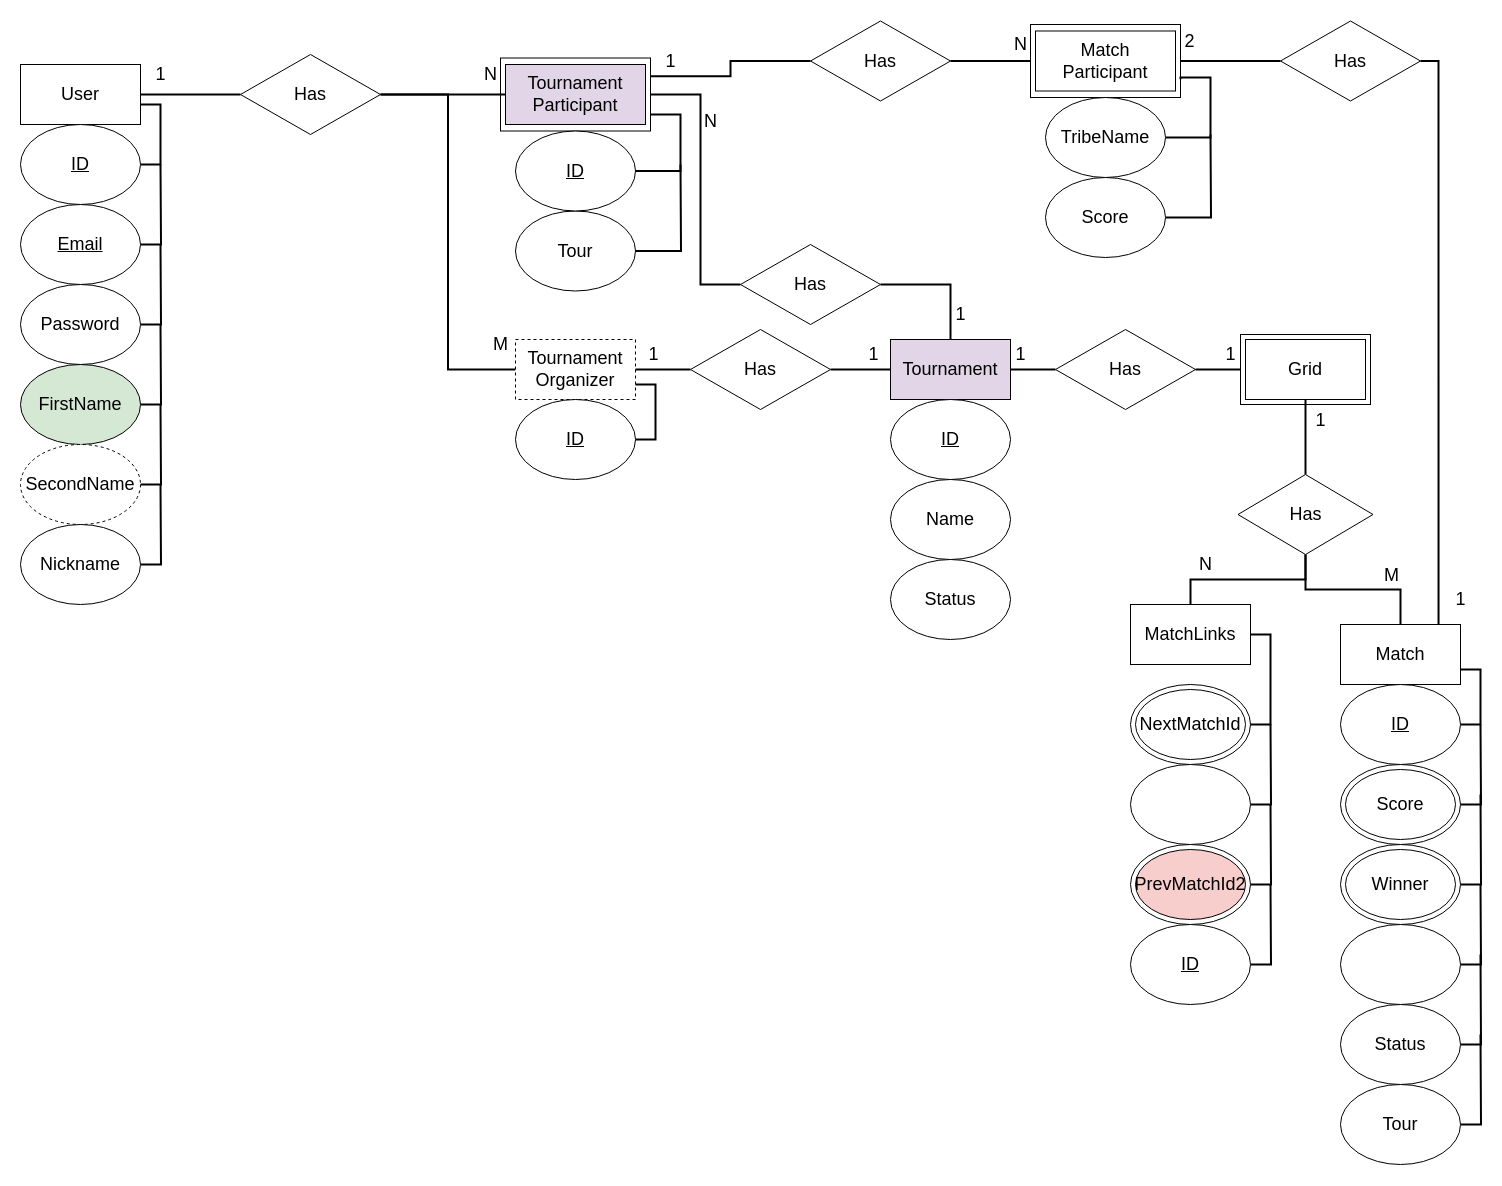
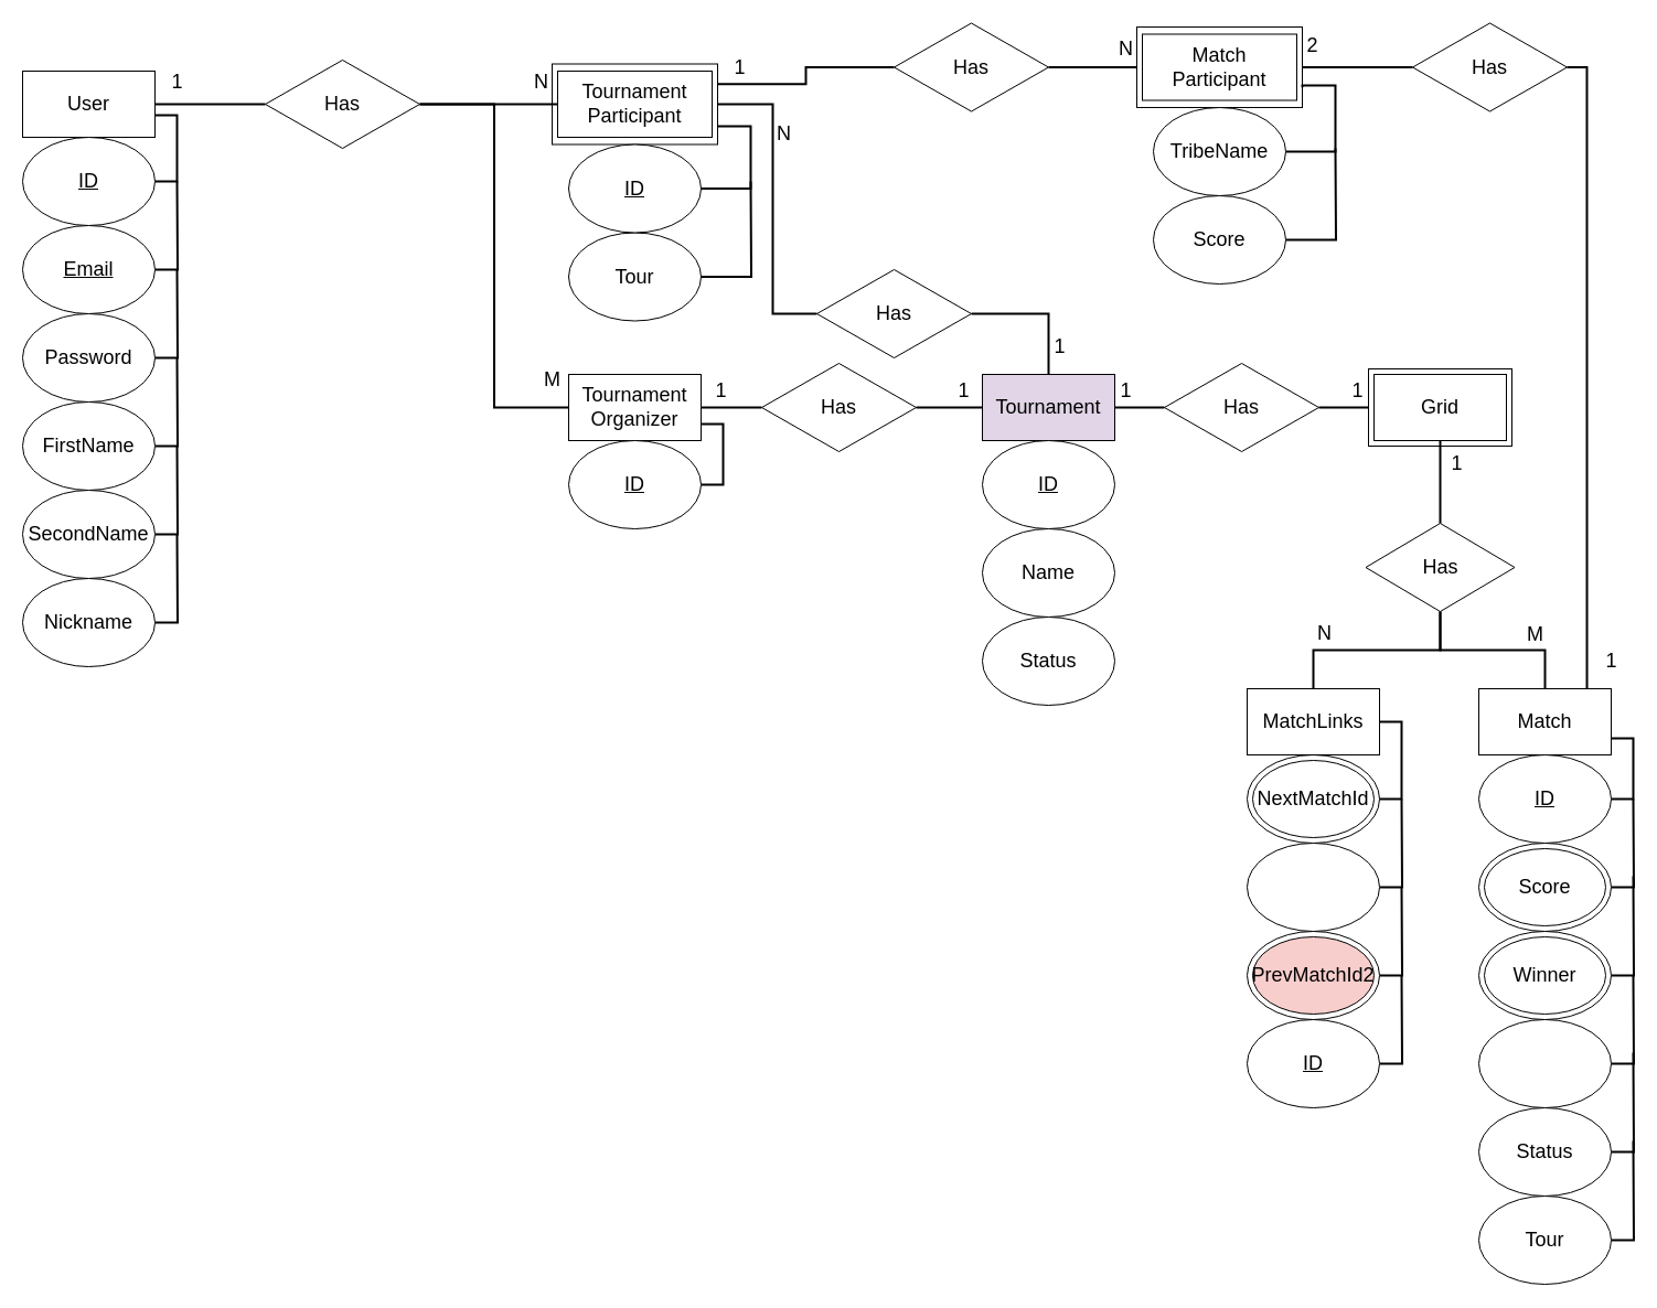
- <mxCell id="53" value="&lt;font style=&quot;font-size: 18px&quot;&gt;Tournament&lt;br&gt;Participant&lt;/font&gt;" style="rounded=0;whiteSpace=wrap;html=1;fillColor=#e1d5e7;" parent="1" vertex="1"><mxGeometry x="505" y="64" width="140" height="60" as="geometry" /></mxCell>
+ <mxCell id="53" value="&lt;font style=&quot;font-size: 18px&quot;&gt;Tournament&lt;br&gt;Participant&lt;/font&gt;" style="rounded=0;whiteSpace=wrap;html=1;" parent="1" vertex="1"><mxGeometry x="505" y="64" width="140" height="60" as="geometry" /></mxCell>
- <mxCell id="59" value="&lt;font style=&quot;font-size: 18px&quot;&gt;Tournament Organizer&lt;/font&gt;" style="rounded=0;whiteSpace=wrap;html=1;dashed=1;" parent="1" vertex="1"><mxGeometry x="515" y="339" width="120" height="60" as="geometry" /></mxCell>
+ <mxCell id="59" value="&lt;font style=&quot;font-size: 18px&quot;&gt;Tournament Organizer&lt;/font&gt;" style="rounded=0;whiteSpace=wrap;html=1;" parent="1" vertex="1"><mxGeometry x="515" y="339" width="120" height="60" as="geometry" /></mxCell>
- <mxCell id="15" value="&lt;font style=&quot;font-size: 18px&quot;&gt;FirstName&lt;/font&gt;" style="ellipse;whiteSpace=wrap;html=1;fillColor=#d5e8d4;" parent="1" vertex="1"><mxGeometry x="20" y="364" width="120" height="80" as="geometry" /></mxCell>
+ <mxCell id="15" value="&lt;font style=&quot;font-size: 18px&quot;&gt;FirstName&lt;/font&gt;" style="ellipse;whiteSpace=wrap;html=1;" parent="1" vertex="1"><mxGeometry x="20" y="364" width="120" height="80" as="geometry" /></mxCell>
- <mxCell id="17" value="&lt;font style=&quot;font-size: 18px&quot;&gt;SecondName&lt;/font&gt;" style="ellipse;whiteSpace=wrap;html=1;dashed=1;" parent="1" vertex="1"><mxGeometry x="20" y="444" width="120" height="80" as="geometry" /></mxCell>
+ <mxCell id="17" value="&lt;font style=&quot;font-size: 18px&quot;&gt;SecondName&lt;/font&gt;" style="ellipse;whiteSpace=wrap;html=1;" parent="1" vertex="1"><mxGeometry x="20" y="444" width="120" height="80" as="geometry" /></mxCell>
- <mxCell id="43" value="&lt;font style=&quot;font-size: 18px&quot;&gt;MatchLinks&lt;/font&gt;" style="rounded=0;whiteSpace=wrap;html=1;" parent="1" vertex="1"><mxGeometry x="1130" y="604" width="120" height="60" as="geometry" /></mxCell>
+ <mxCell id="43" value="&lt;font style=&quot;font-size: 18px&quot;&gt;MatchLinks&lt;/font&gt;" style="rounded=0;whiteSpace=wrap;html=1;" parent="1" vertex="1"><mxGeometry x="1130" y="624" width="120" height="60" as="geometry" /></mxCell>
